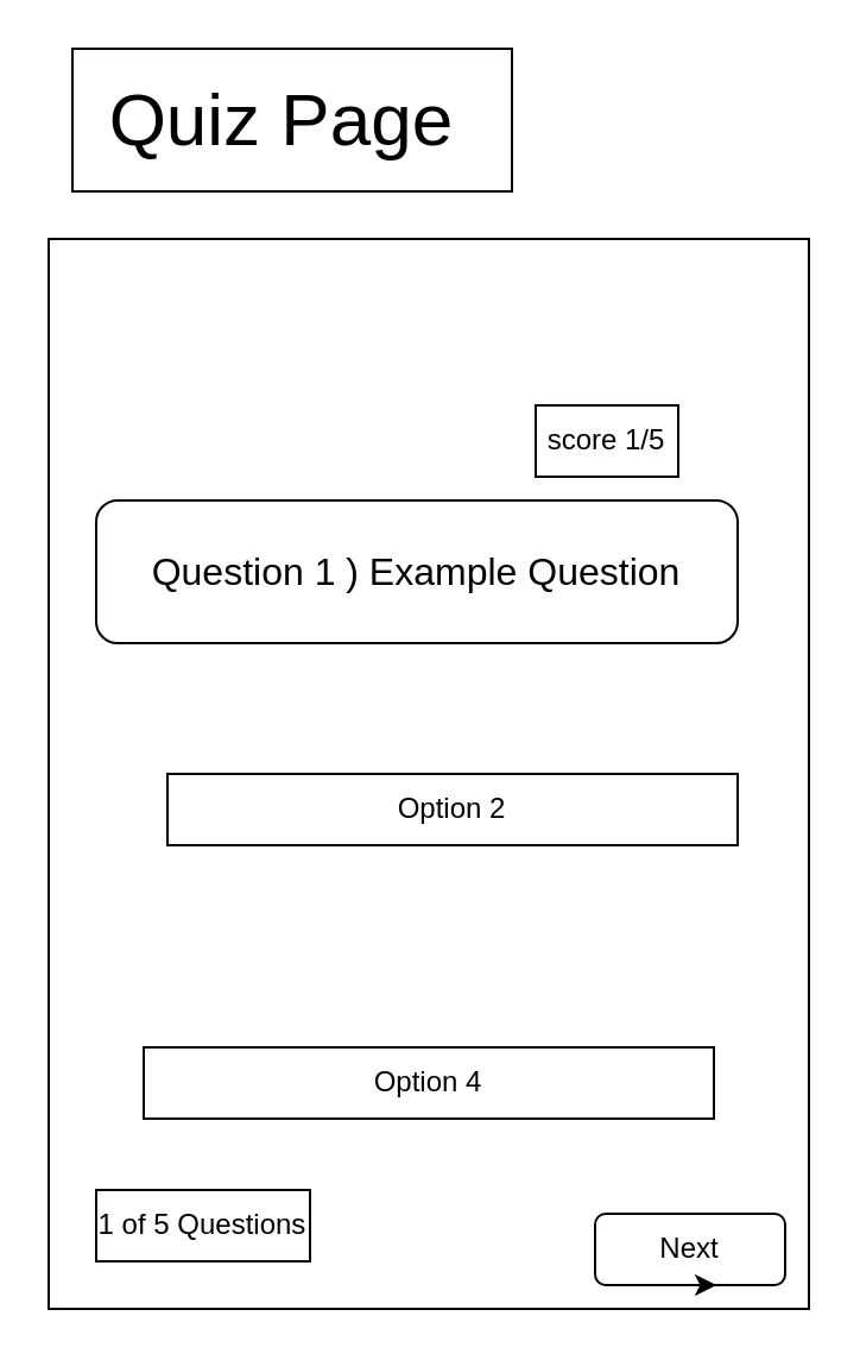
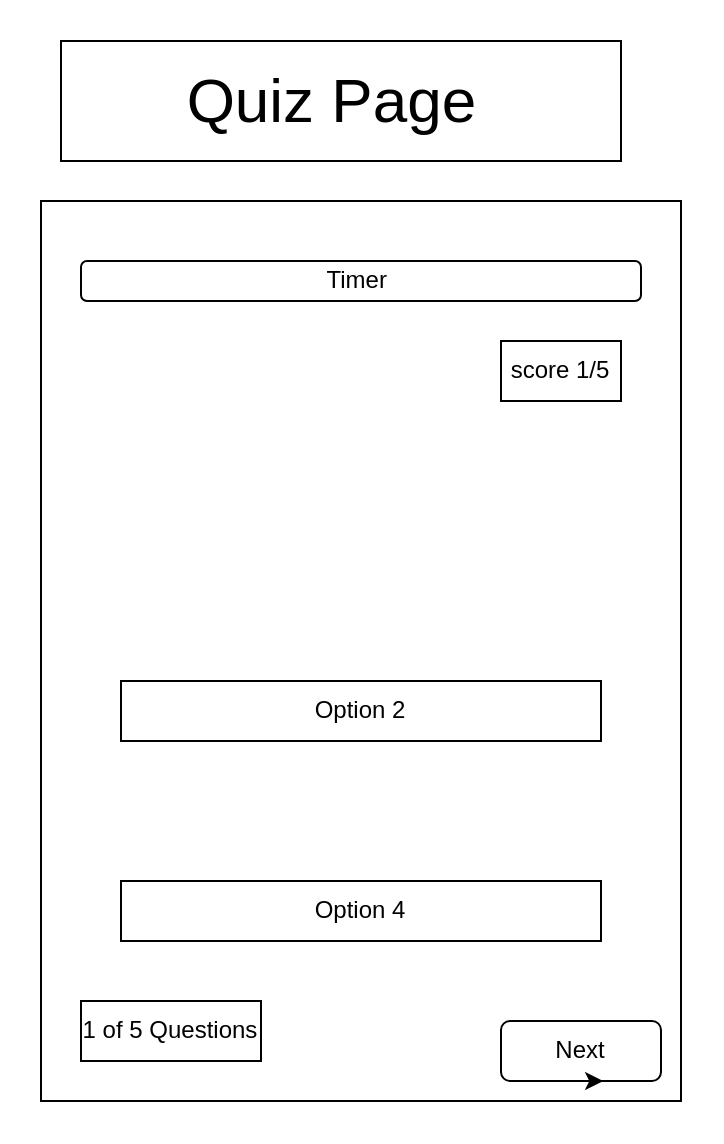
- <mxCell id="11" value="Quiz Page&amp;nbsp;" style="rounded=0;whiteSpace=wrap;html=1;fontSize=31;" vertex="1" parent="1"><mxGeometry x="30" y="20" width="185" height="60" as="geometry" /></mxCell>
+ <mxCell id="11" value="Quiz Page&amp;nbsp;" style="rounded=0;whiteSpace=wrap;html=1;fontSize=31;" vertex="1" parent="1"><mxGeometry x="30" y="20" width="280" height="60" as="geometry" /></mxCell>
+ <mxCell id="10" value="Timer&amp;nbsp;" style="rounded=1;whiteSpace=wrap;html=1;" vertex="1" parent="1"><mxGeometry x="40" y="130" width="280" height="20" as="geometry" /></mxCell>
- <mxCell id="9" value="score 1/5" style="rounded=0;whiteSpace=wrap;html=1;" vertex="1" parent="1"><mxGeometry x="225" y="170" width="60" height="30" as="geometry" /></mxCell>
+ <mxCell id="9" value="score 1/5" style="rounded=0;whiteSpace=wrap;html=1;" vertex="1" parent="1"><mxGeometry x="250" y="170" width="60" height="30" as="geometry" /></mxCell>
- <mxCell id="7" value="Question 1 ) Example Question" style="rounded=1;whiteSpace=wrap;html=1;fontSize=16;" parent="1" vertex="1"><mxGeometry x="40" y="210" width="270" height="60" as="geometry" /></mxCell>
- <mxCell id="3" value="Option 2" style="rounded=0;whiteSpace=wrap;html=1;" parent="1" vertex="1"><mxGeometry x="70" y="325" width="240" height="30" as="geometry" /></mxCell>
+ <mxCell id="3" value="Option 2" style="rounded=0;whiteSpace=wrap;html=1;" parent="1" vertex="1"><mxGeometry x="60" y="340" width="240" height="30" as="geometry" /></mxCell>
